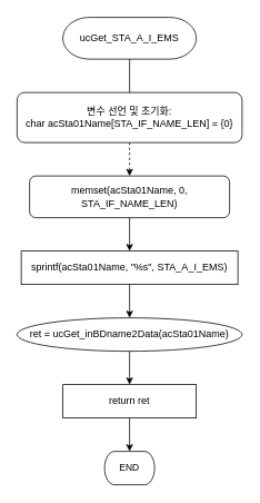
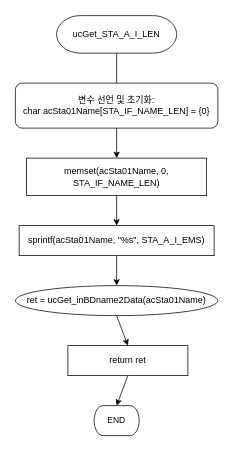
- <mxCell id="2" value="&lt;div style=&quot;&quot;&gt;&lt;font style=&quot;direction: ltr; line-height: 120%; opacity: 1;&quot;&gt;ucGet_STA_A_I_EMS&lt;/font&gt;&lt;/div&gt;" style="verticalAlign=middle;align=center;overflow=width;vsdxID=2;fillColor=#FFFFFF;gradientColor=none;shape=stencil(tVLLDsIgEPwajiQIMfFe638Qu22JCM2Ctv69kK0Rm9qDibeZndkXC1NV6PUATIoQ0V9gNE3smToyKY3rAU1MiKmaqar1CB36m2uIDzo7M7r6e64wUZ4UOUWKB9GdIH4irzWu8B42vRrPScNFXZzN+5mvl3qJXE8mcPRRR+Pdh2Y1dsBTE95a3c0TkBRGgKEIb6wg1/r+ssCXd/vLCgm8z9caa+n6pb48dwrRV1H1Ew==);strokeColor=#000000;spacingTop=-1;spacingBottom=-1;spacingLeft=-1;spacingRight=-1;points=[[0.5,1,0],[0.5,0,0],[0,0.5,0],[1,0.5,0]];labelBackgroundColor=none;rounded=0;html=1;whiteSpace=wrap;strokeWidth=1;fontStyle=0" parent="1" vertex="1"><mxGeometry x="75" y="20" width="160" height="50" as="geometry" /></mxCell>
+ <mxCell id="2" value="&lt;div style=&quot;&quot;&gt;&lt;font style=&quot;direction: ltr; line-height: 120%; opacity: 1;&quot;&gt;ucGet_STA_A_I_LEN&lt;/font&gt;&lt;/div&gt;" style="verticalAlign=middle;align=center;overflow=width;vsdxID=2;fillColor=#FFFFFF;gradientColor=none;shape=stencil(tVLLDsIgEPwajiQIMfFe638Qu22JCM2Ctv69kK0Rm9qDibeZndkXC1NV6PUATIoQ0V9gNE3smToyKY3rAU1MiKmaqar1CB36m2uIDzo7M7r6e64wUZ4UOUWKB9GdIH4irzWu8B42vRrPScNFXZzN+5mvl3qJXE8mcPRRR+Pdh2Y1dsBTE95a3c0TkBRGgKEIb6wg1/r+ssCXd/vLCgm8z9caa+n6pb48dwrRV1H1Ew==);strokeColor=#000000;spacingTop=-1;spacingBottom=-1;spacingLeft=-1;spacingRight=-1;points=[[0.5,1,0],[0.5,0,0],[0,0.5,0],[1,0.5,0]];labelBackgroundColor=none;rounded=0;html=1;whiteSpace=wrap;strokeWidth=1;fontStyle=0" parent="1" vertex="1"><mxGeometry x="75" y="20" width="160" height="50" as="geometry" /></mxCell>
- <mxCell id="10" value="" style="endArrow=classic;html=1;rounded=0;exitX=0.5;exitY=1;exitDx=0;exitDy=0;entryX=0.5;entryY=0;entryDx=0;entryDy=0;dashed=1;" parent="1" source="3" target="4" edge="1"><mxGeometry width="50" height="50" relative="1" as="geometry"><mxPoint x="155" y="180" as="sourcePoint" /><mxPoint x="155" y="210" as="targetPoint" /></mxGeometry></mxCell>
+ <mxCell id="10" value="" style="endArrow=classic;html=1;rounded=0;exitX=0.5;exitY=1;exitDx=0;exitDy=0;entryX=0.5;entryY=0;entryDx=0;entryDy=0;" parent="1" source="3" target="4" edge="1"><mxGeometry width="50" height="50" relative="1" as="geometry"><mxPoint x="155" y="180" as="sourcePoint" /><mxPoint x="155" y="210" as="targetPoint" /></mxGeometry></mxCell>
- <mxCell id="4" value="memset(acSta01Name, 0, STA_IF_NAME_LEN)" style="whiteSpace=wrap;html=1;strokeWidth=1;fontStyle=0;fillColor=none;strokeColor=#000000;rounded=1;" parent="1" vertex="1"><mxGeometry x="35" y="210" width="240" height="50" as="geometry" /></mxCell>
+ <mxCell id="4" value="memset(acSta01Name, 0, STA_IF_NAME_LEN)" style="rounded=0;whiteSpace=wrap;html=1;strokeWidth=1;fontStyle=0;fillColor=none;strokeColor=#000000;" parent="1" vertex="1"><mxGeometry x="35" y="210" width="240" height="50" as="geometry" /></mxCell>
- <mxCell id="7" value="return ret" style="rounded=0;whiteSpace=wrap;html=1;strokeWidth=1;fontStyle=0;fillColor=none;strokeColor=#000000;" parent="1" vertex="1"><mxGeometry x="75" y="460" width="160" height="40" as="geometry" /></mxCell>
+ <mxCell id="7" value="return ret" style="rounded=0;whiteSpace=wrap;html=1;strokeWidth=1;fontStyle=0;fillColor=none;strokeColor=#000000;" parent="1" vertex="1"><mxGeometry x="90" y="460" width="160" height="40" as="geometry" /></mxCell>
